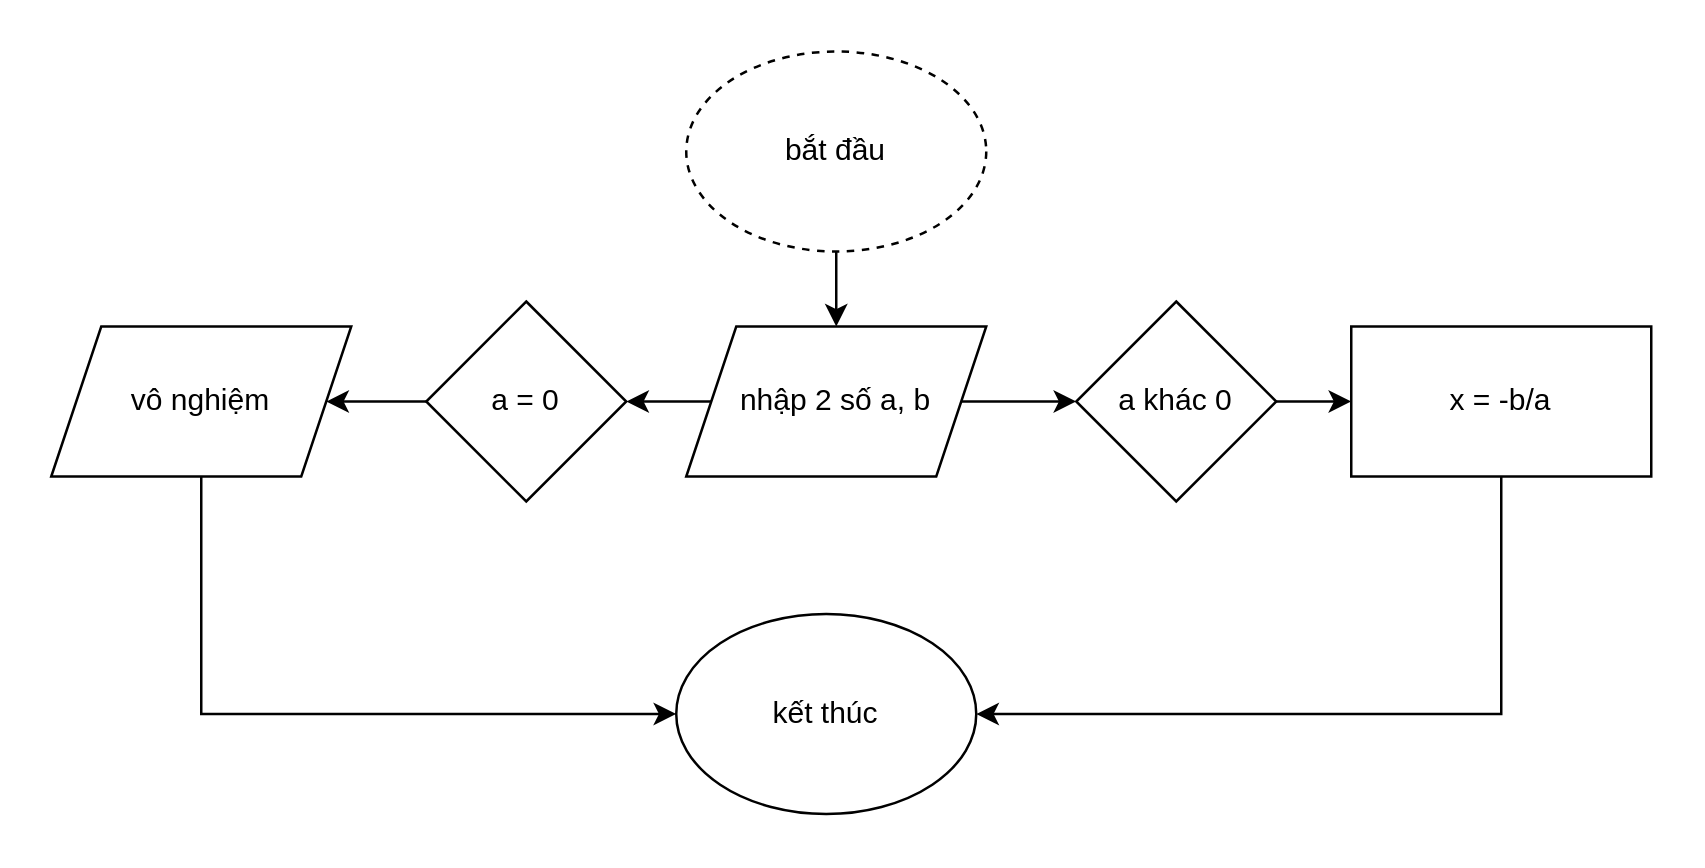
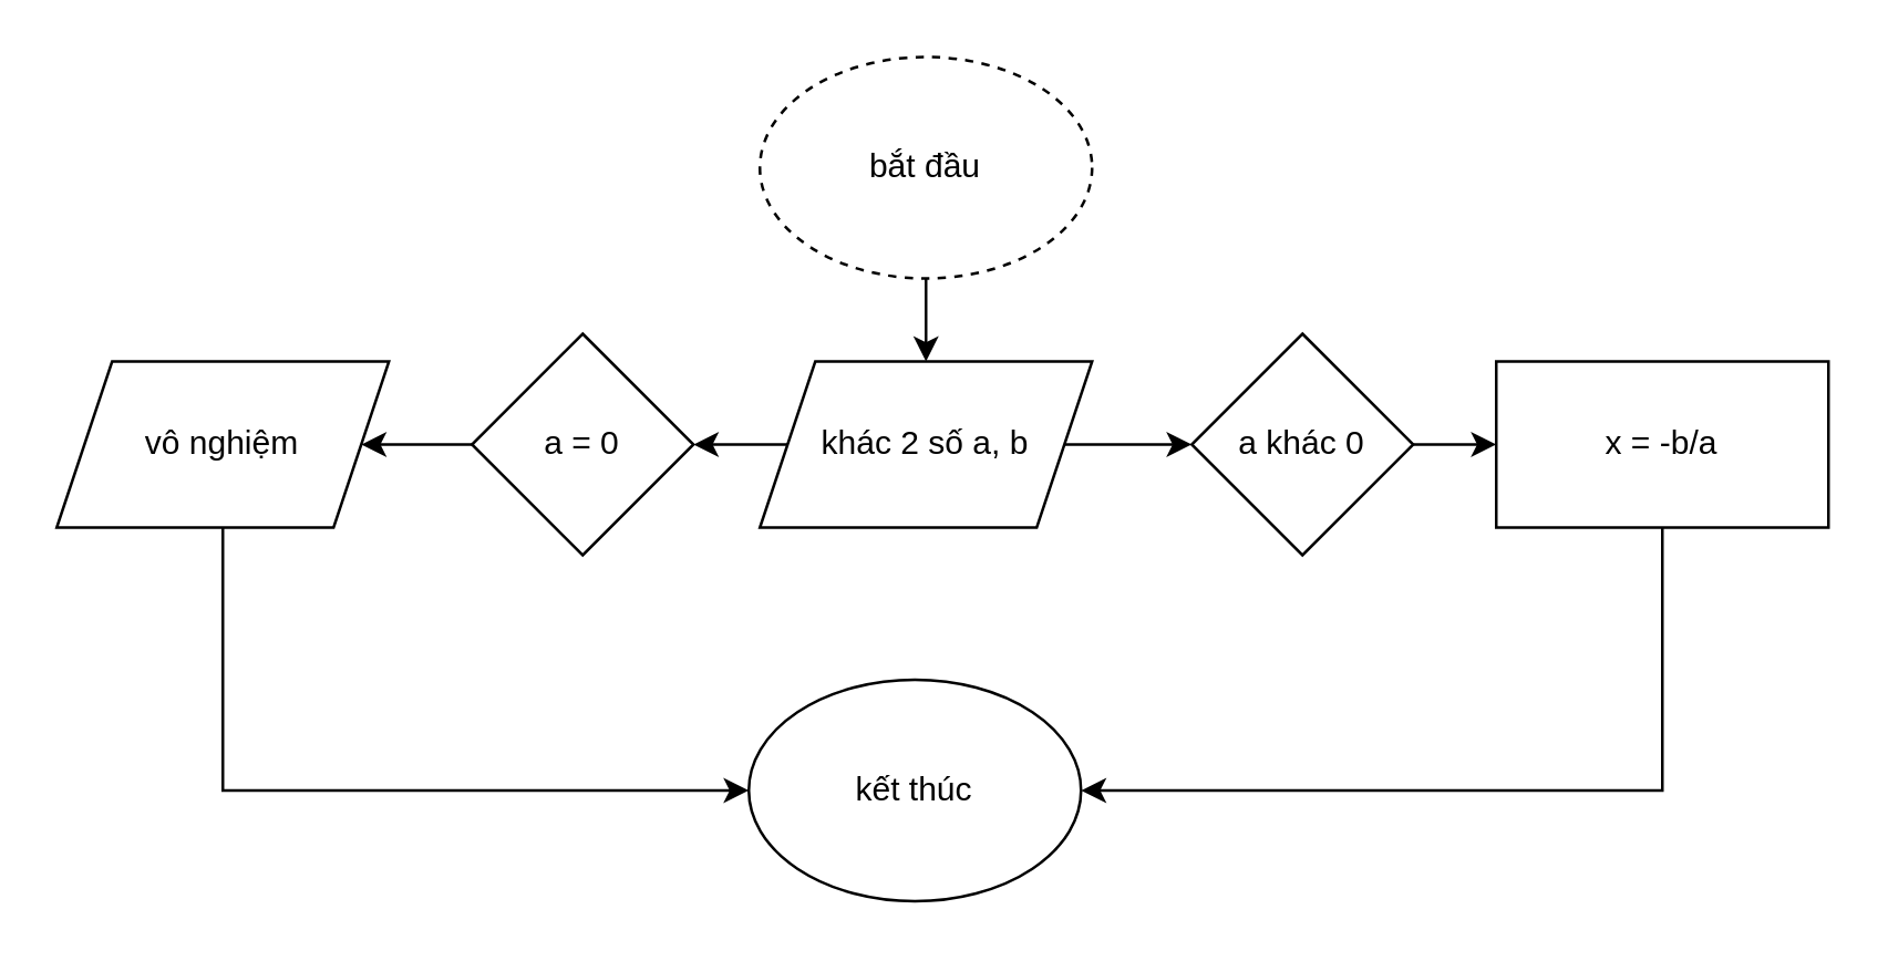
- <mxCell id="6" value="nhập 2 số a, b" style="shape=parallelogram;perimeter=parallelogramPerimeter;whiteSpace=wrap;html=1;fixedSize=1;" vertex="1" parent="1"><mxGeometry x="274" y="130" width="120" height="60" as="geometry" /></mxCell>
+ <mxCell id="6" value="khác 2 số a, b" style="shape=parallelogram;perimeter=parallelogramPerimeter;whiteSpace=wrap;html=1;fixedSize=1;" vertex="1" parent="1"><mxGeometry x="274" y="130" width="120" height="60" as="geometry" /></mxCell>
